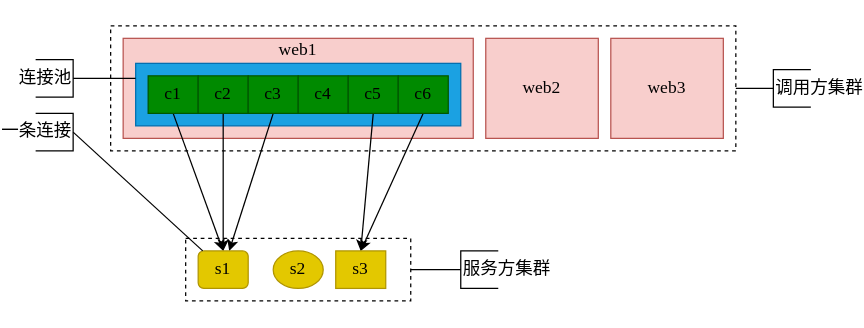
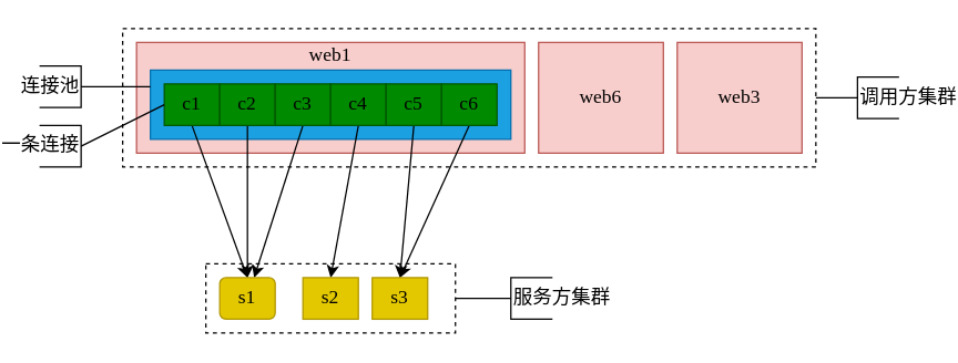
- <mxCell id="19" value="web2" style="rounded=0;whiteSpace=wrap;html=1;fontFamily=Verdana;fontSize=14;fillColor=#f8cecc;strokeColor=#b85450;" vertex="1" parent="1"><mxGeometry x="380" y="30" width="90" height="80" as="geometry" /></mxCell>
+ <mxCell id="19" value="web6" style="rounded=0;whiteSpace=wrap;html=1;fontFamily=Verdana;fontSize=14;fillColor=#f8cecc;strokeColor=#b85450;" vertex="1" parent="1"><mxGeometry x="380" y="30" width="90" height="80" as="geometry" /></mxCell>
- <mxCell id="12" style="edgeStyle=none;rounded=0;orthogonalLoop=1;jettySize=auto;html=1;exitX=0.5;exitY=1;exitDx=0;exitDy=0;fontFamily=Verdana;fontSize=14;fontColor=#000000;" edge="1" parent="1" source="13" target="11"><mxGeometry relative="1" as="geometry"><mxPoint x="300" y="170" as="targetPoint" /></mxGeometry></mxCell>
+ <mxCell id="12" style="edgeStyle=none;rounded=0;orthogonalLoop=1;jettySize=auto;html=1;exitX=0.5;exitY=1;exitDx=0;exitDy=0;fontFamily=Verdana;fontSize=14;fontColor=#000000;entryX=0.5;entryY=0;entryDx=0;entryDy=0;" edge="1" parent="1" source="13" target="22"><mxGeometry relative="1" as="geometry"><mxPoint x="300" y="170" as="targetPoint" /></mxGeometry></mxCell>
- <mxCell id="29" value="" style="endArrow=none;html=1;fontFamily=Verdana;fontSize=14;fontColor=#000000;exitX=0;exitY=0.5;exitDx=0;exitDy=0;exitPerimeter=0;" edge="1" parent="1" source="28" target="21"><mxGeometry width="50" height="50" relative="1" as="geometry"><mxPoint x="190" y="120" as="sourcePoint" /><mxPoint x="240" y="70" as="targetPoint" /></mxGeometry></mxCell>
+ <mxCell id="29" value="" style="endArrow=none;html=1;fontFamily=Verdana;fontSize=14;fontColor=#000000;exitX=0;exitY=0.5;exitDx=0;exitDy=0;exitPerimeter=0;entryX=0;entryY=0.5;entryDx=0;entryDy=0;" edge="1" parent="1" source="28" target="7"><mxGeometry width="50" height="50" relative="1" as="geometry"><mxPoint x="190" y="120" as="sourcePoint" /><mxPoint x="240" y="70" as="targetPoint" /></mxGeometry></mxCell>
- <mxCell id="22" value="s2" style="ellipse;whiteSpace=wrap;html=1;fontSize=14;fontFamily=Verdana;fillColor=#e3c800;strokeColor=#B09500;fontColor=#000000;" vertex="1" parent="1"><mxGeometry x="210" y="200" width="40" height="30" as="geometry" /></mxCell>
+ <mxCell id="22" value="s2" style="rounded=0;whiteSpace=wrap;html=1;fontSize=14;fontFamily=Verdana;fillColor=#e3c800;strokeColor=#B09500;fontColor=#000000;" vertex="1" parent="1"><mxGeometry x="210" y="200" width="40" height="30" as="geometry" /></mxCell>
